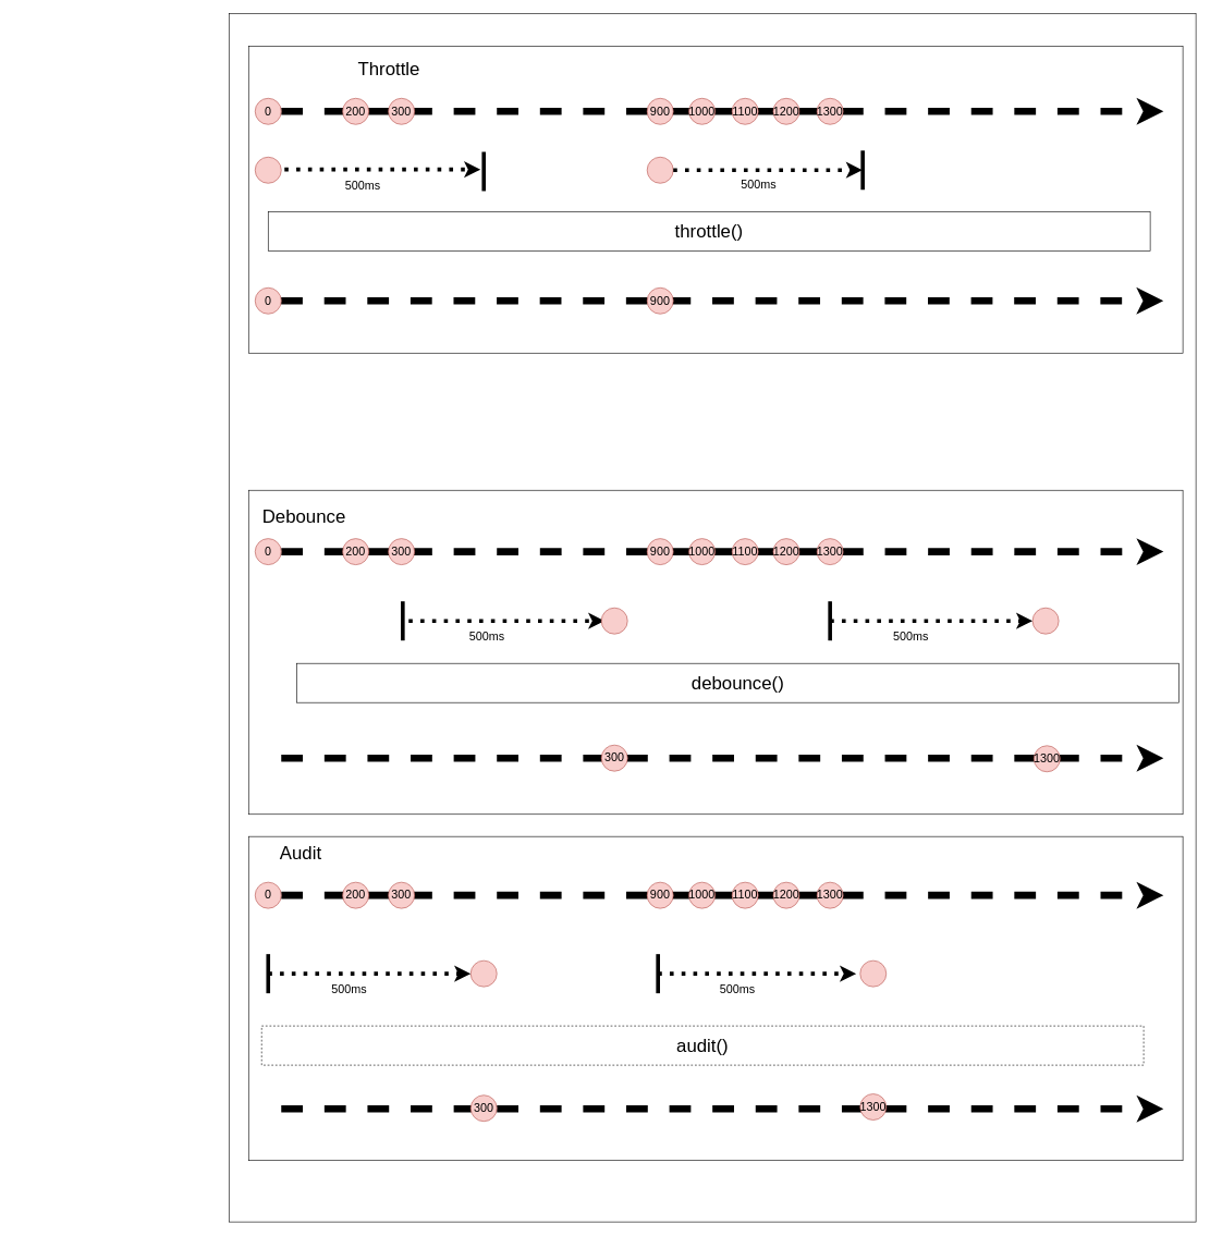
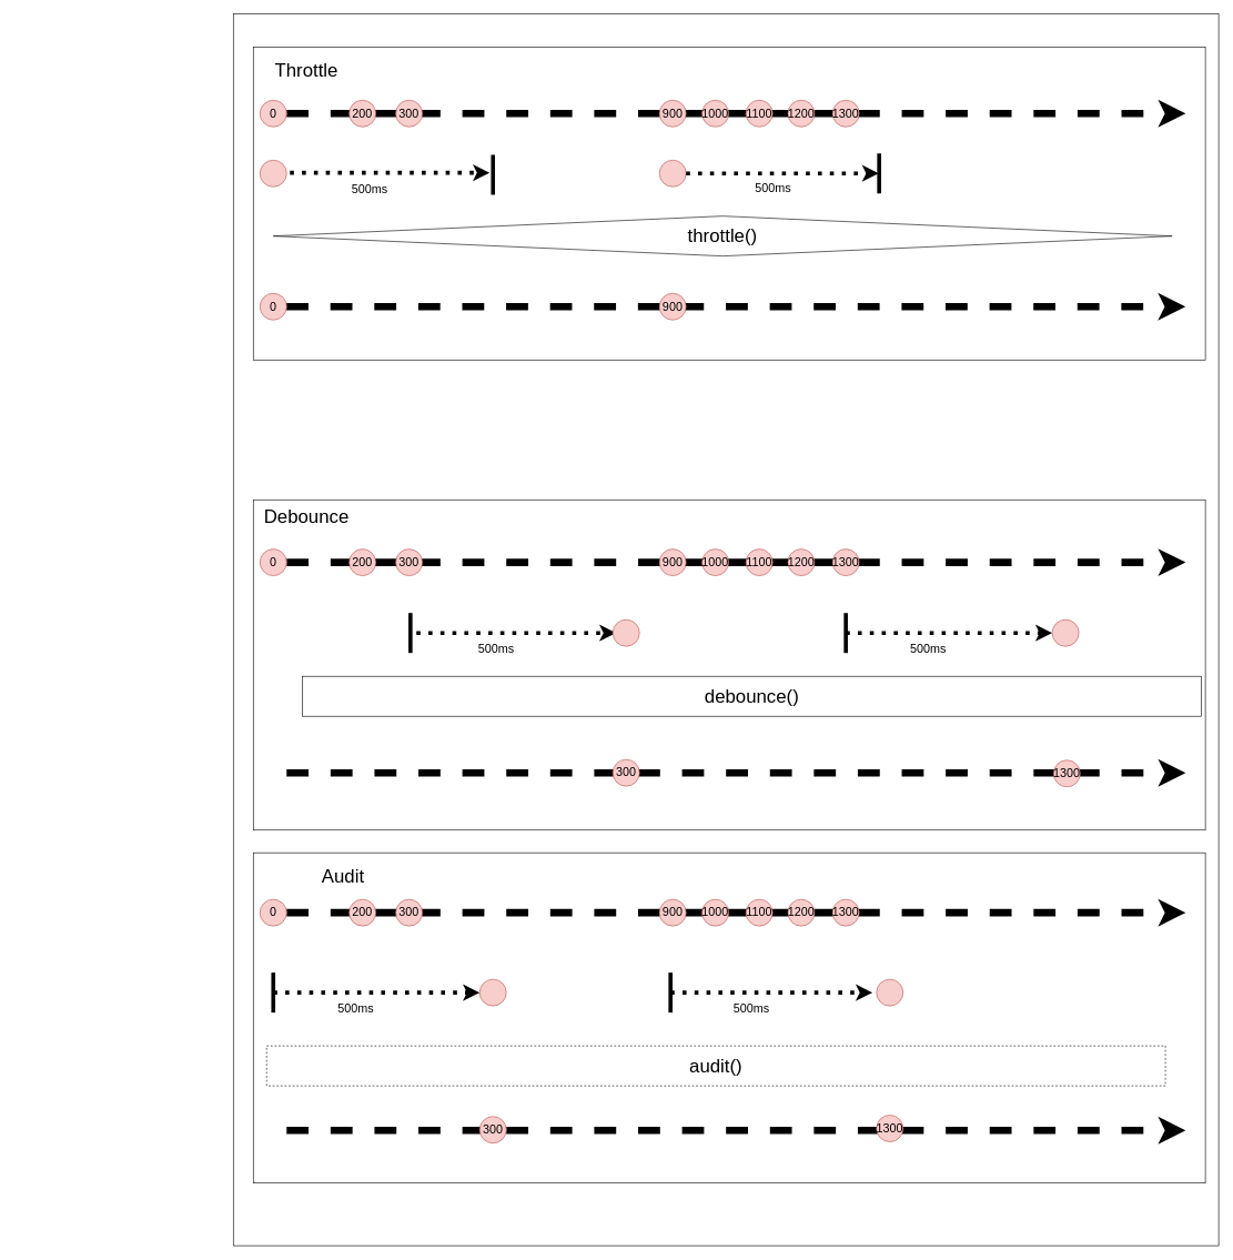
- <mxCell id="29" value="Throttle" style="text;html=1;strokeColor=none;fillColor=none;align=center;verticalAlign=middle;whiteSpace=wrap;rounded=0;fontSize=28;" parent="1" vertex="1"><mxGeometry x="515" y="80" width="160" height="50" as="geometry" /></mxCell>
+ <mxCell id="29" value="Throttle" style="text;html=1;strokeColor=none;fillColor=none;align=center;verticalAlign=middle;whiteSpace=wrap;rounded=0;fontSize=28;" parent="1" vertex="1"><mxGeometry x="380" y="80" width="160" height="50" as="geometry" /></mxCell>
- <mxCell id="28" value="&lt;font style=&quot;font-size: 28px&quot;&gt;throttle()&lt;/font&gt;" style="rounded=0;whiteSpace=wrap;html=1;fontSize=18;" parent="1" vertex="1"><mxGeometry x="410" y="324" width="1350" height="60" as="geometry" /></mxCell>
+ <mxCell id="28" value="&lt;font style=&quot;font-size: 28px&quot;&gt;throttle()&lt;/font&gt;" style="rhombus;whiteSpace=wrap;html=1;fontSize=18;" parent="1" vertex="1"><mxGeometry x="410" y="324" width="1350" height="60" as="geometry" /></mxCell>
- <mxCell id="5" value="Debounce" style="text;html=1;strokeColor=none;fillColor=none;align=center;verticalAlign=middle;whiteSpace=wrap;rounded=0;fontSize=28;" parent="3" vertex="1"><mxGeometry x="5" y="15" width="160" height="50" as="geometry" /></mxCell>
+ <mxCell id="5" value="Debounce" style="text;html=1;strokeColor=none;fillColor=none;align=center;verticalAlign=middle;whiteSpace=wrap;rounded=0;fontSize=28;" parent="3" vertex="1"><mxGeometry width="160" height="50" as="geometry" /></mxCell>
- <mxCell id="64" value="Audit" style="text;html=1;strokeColor=none;fillColor=none;align=center;verticalAlign=middle;whiteSpace=wrap;rounded=0;fontSize=28;" vertex="1" parent="62"><mxGeometry width="160" height="50" as="geometry" /></mxCell>
+ <mxCell id="64" value="Audit" style="text;html=1;strokeColor=none;fillColor=none;align=center;verticalAlign=middle;whiteSpace=wrap;rounded=0;fontSize=28;" vertex="1" parent="62"><mxGeometry x="55" y="10" width="160" height="50" as="geometry" /></mxCell>
